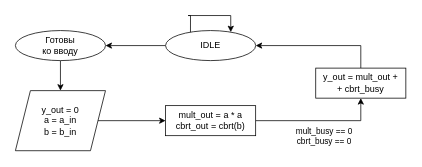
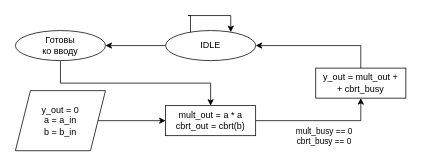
- <mxCell id="2" style="edgeStyle=orthogonalEdgeStyle;rounded=0;orthogonalLoop=1;jettySize=auto;html=1;exitX=0.5;exitY=1;exitDx=0;exitDy=0;entryX=0.5;entryY=0;entryDx=0;entryDy=0;" edge="1" parent="1" source="3" target="9"><mxGeometry relative="1" as="geometry" /></mxCell>
+ <mxCell id="2" style="edgeStyle=orthogonalEdgeStyle;rounded=0;orthogonalLoop=1;jettySize=auto;html=1;exitX=0.5;exitY=1;exitDx=0;exitDy=0;" edge="1" parent="1" source="3" target="12"><mxGeometry relative="1" as="geometry" /></mxCell>
